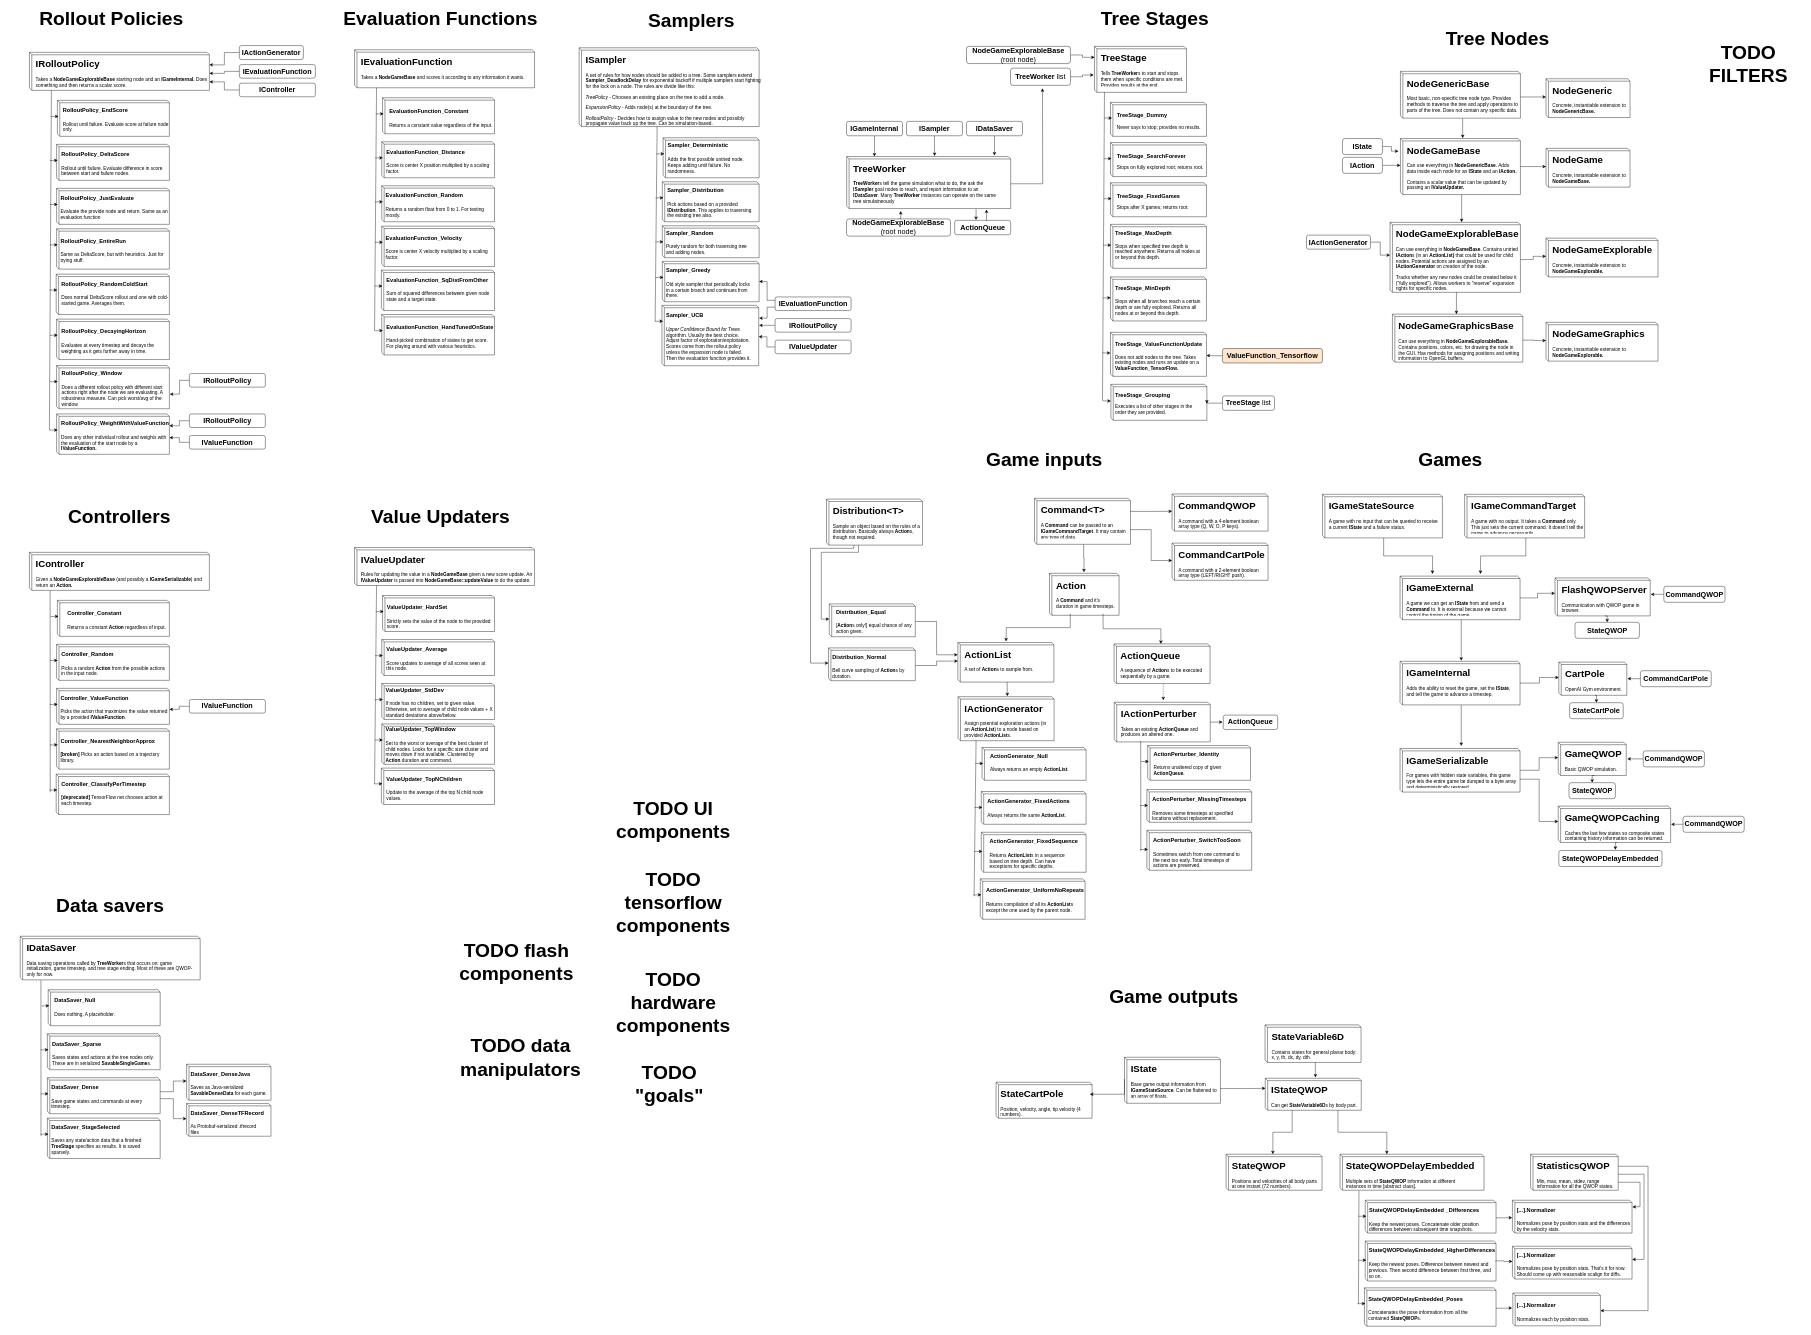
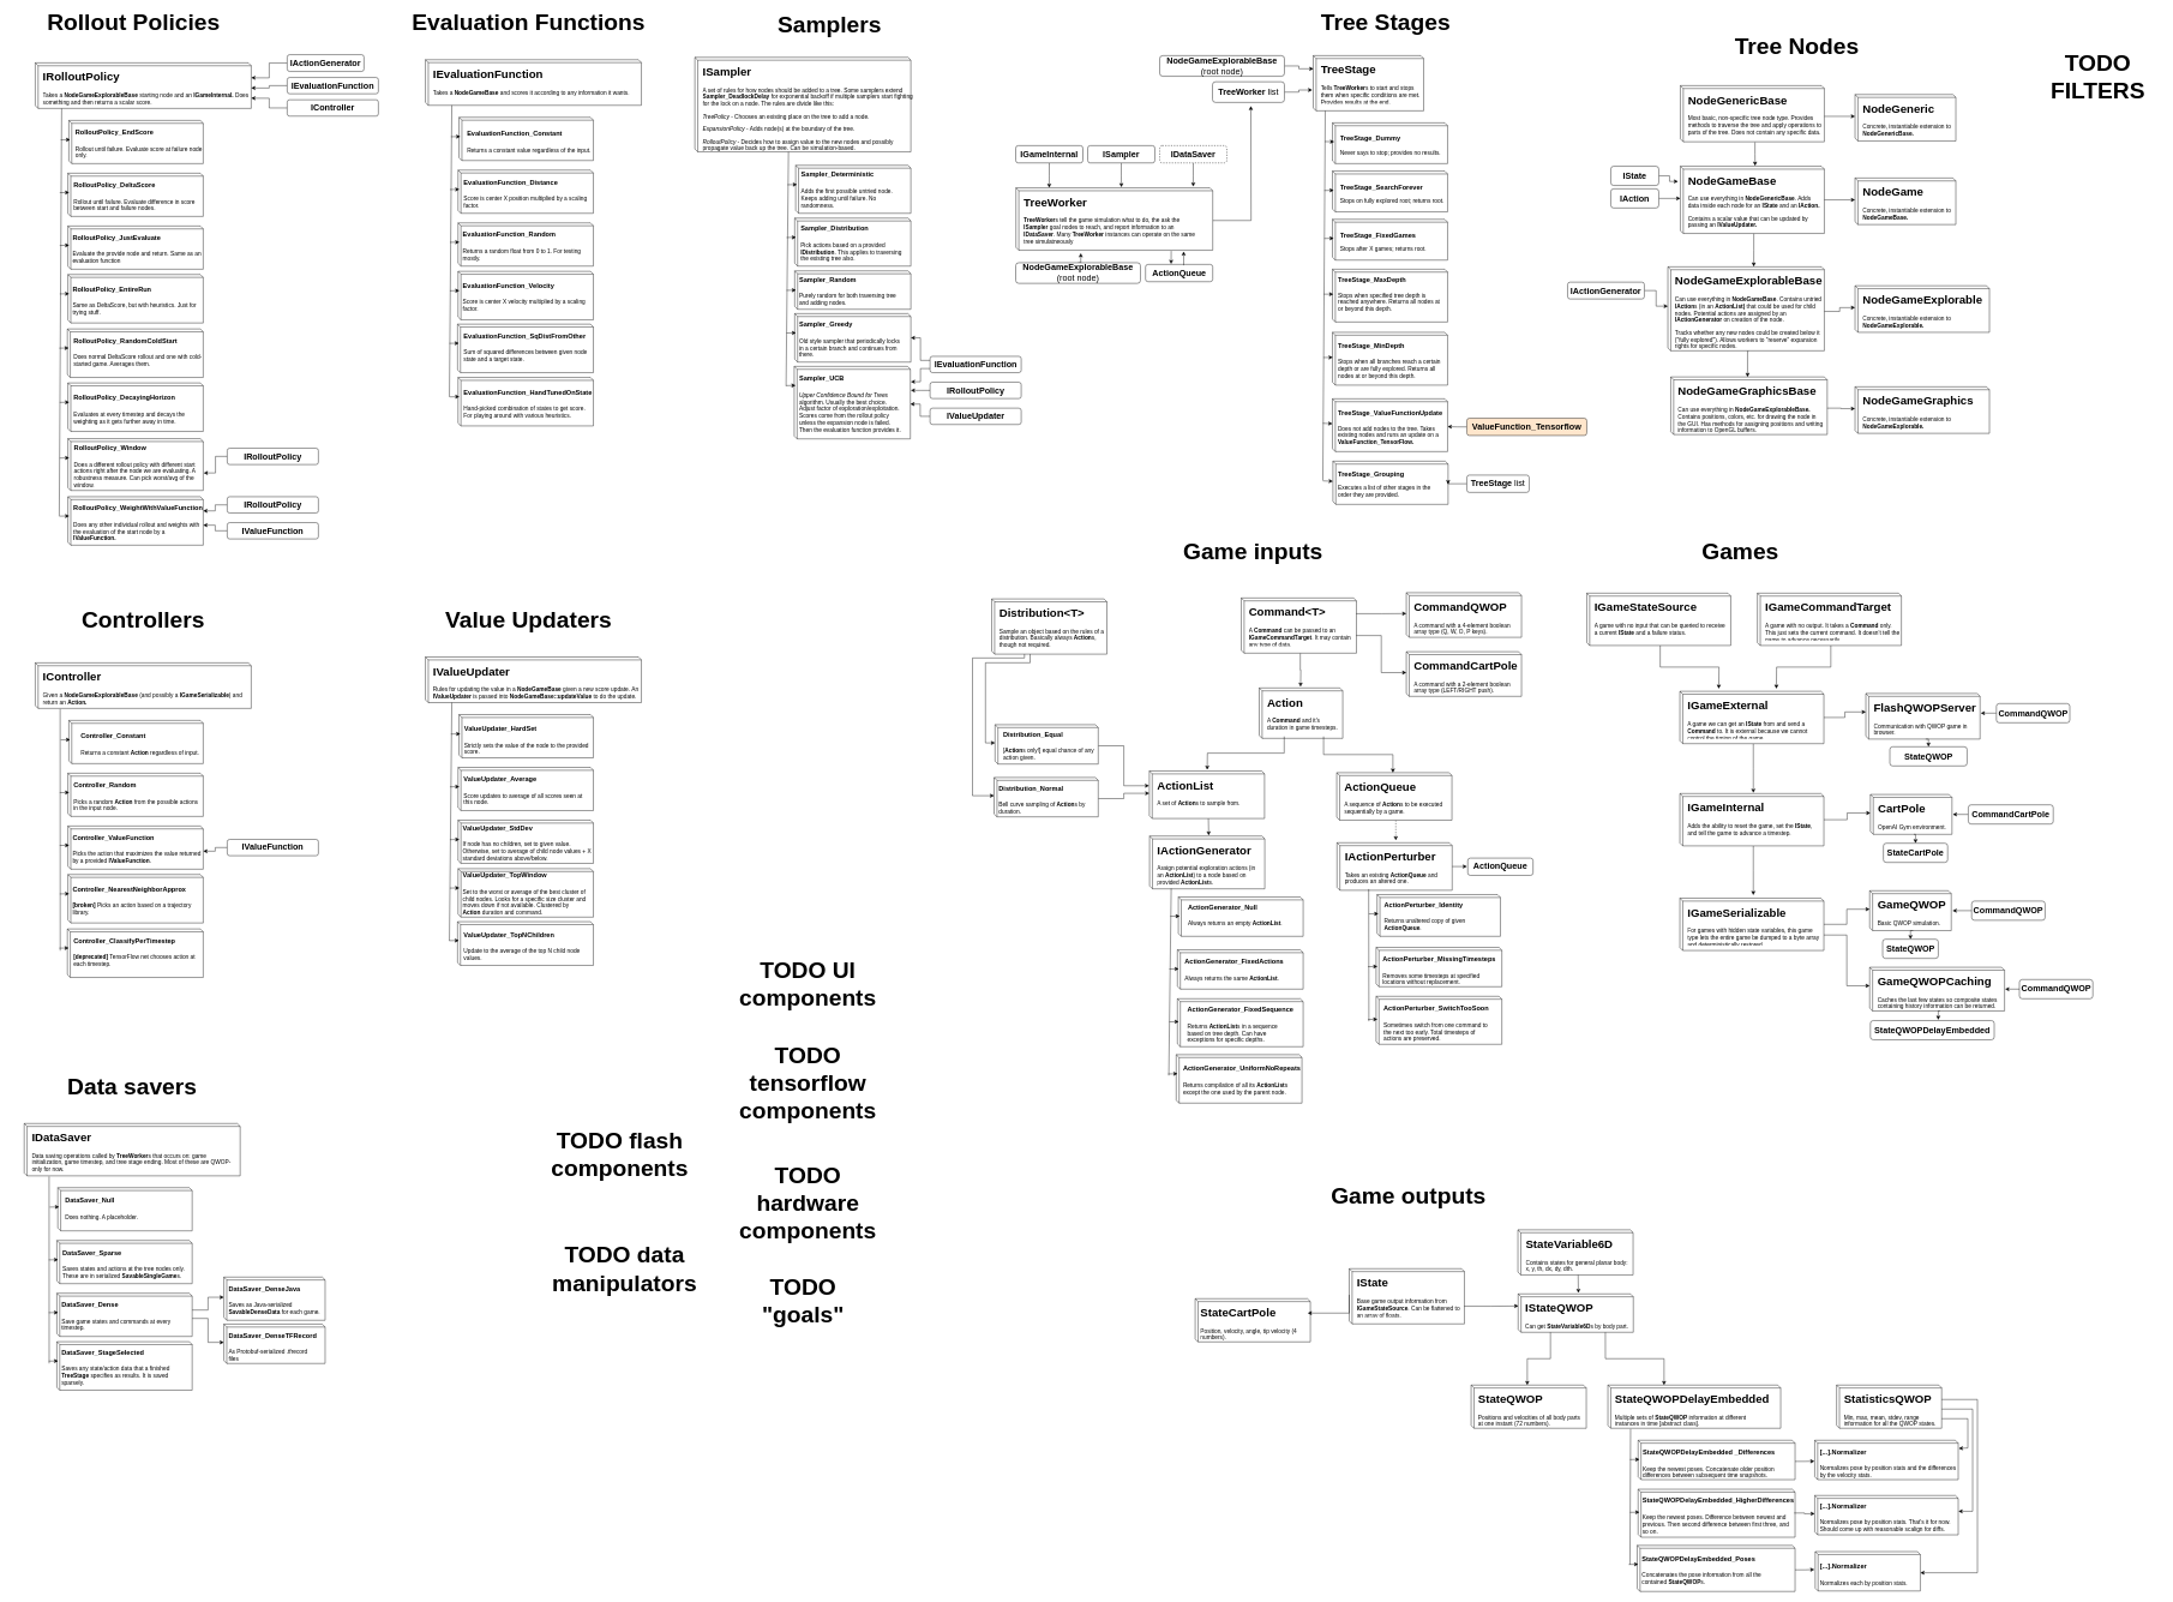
- <mxCell id="73" value="&lt;font style=&quot;font-size: 18px&quot;&gt;&lt;b&gt;IDataSaver&lt;/b&gt;&lt;/font&gt;" style="rounded=1;whiteSpace=wrap;html=1;" parent="1" vertex="1"><mxGeometry x="2416" y="302.5" width="140" height="36" as="geometry" /></mxCell>
+ <mxCell id="73" value="&lt;font style=&quot;font-size: 18px&quot;&gt;&lt;b&gt;IDataSaver&lt;/b&gt;&lt;/font&gt;" style="rounded=1;whiteSpace=wrap;html=1;dashed=1;" parent="1" vertex="1"><mxGeometry x="2416" y="302.5" width="140" height="36" as="geometry" /></mxCell>
